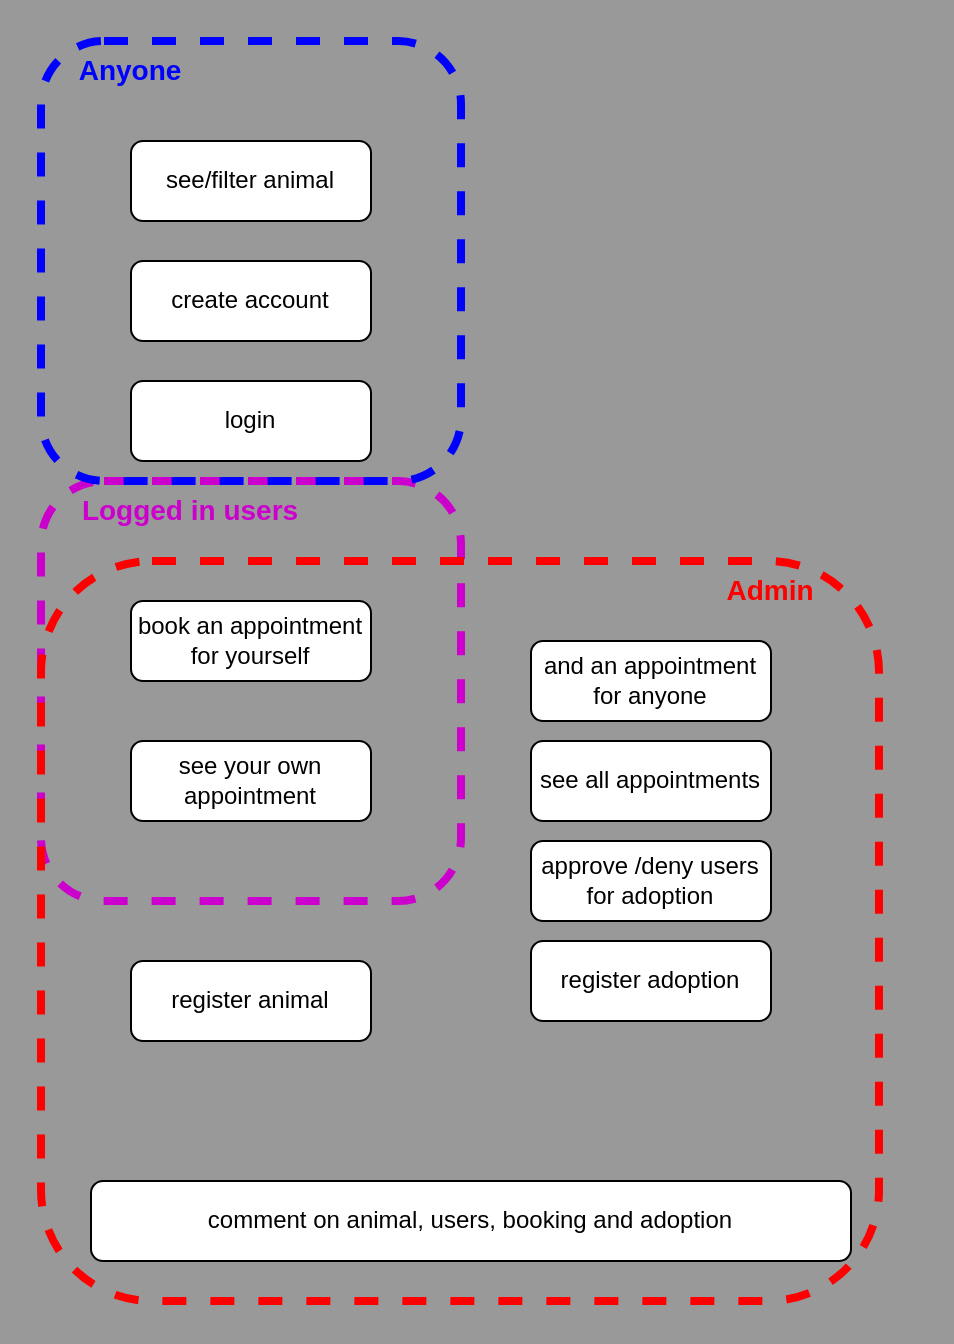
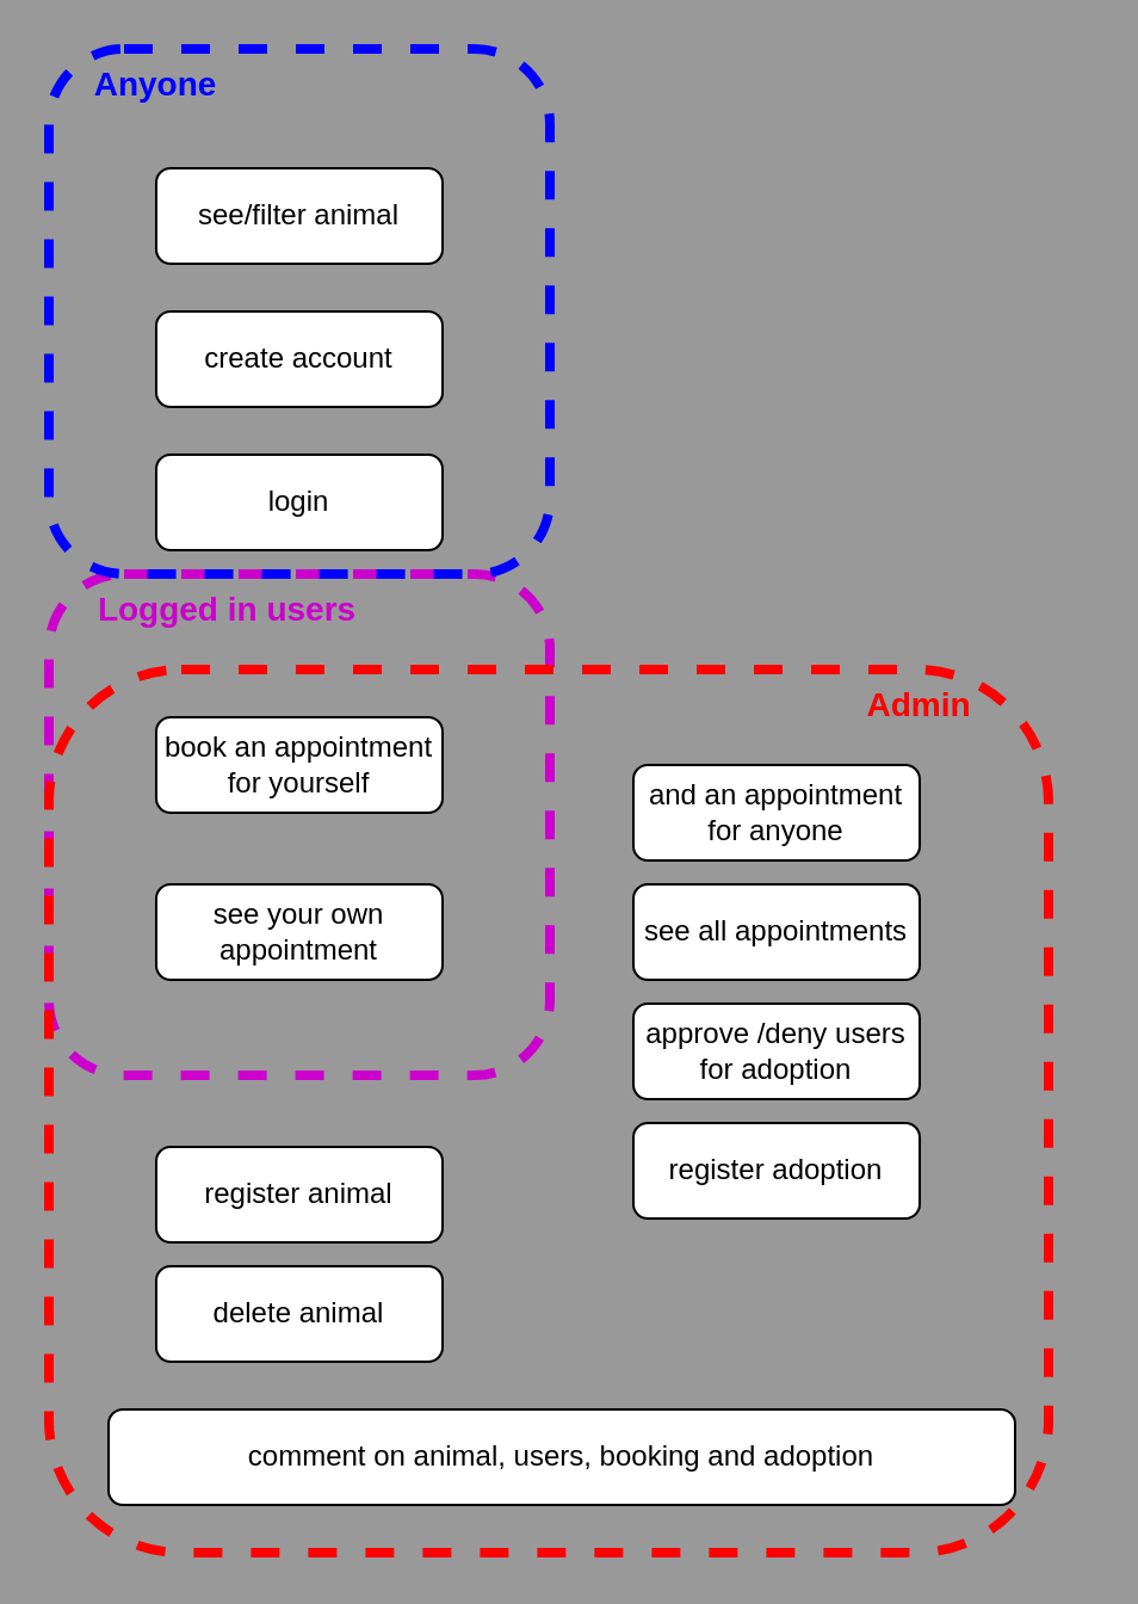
+ <mxCell id="16" value="delete animal" style="rounded=1;whiteSpace=wrap;html=1;" parent="1" vertex="1"><mxGeometry x="65" y="530" width="120" height="40" as="geometry" /></mxCell>
